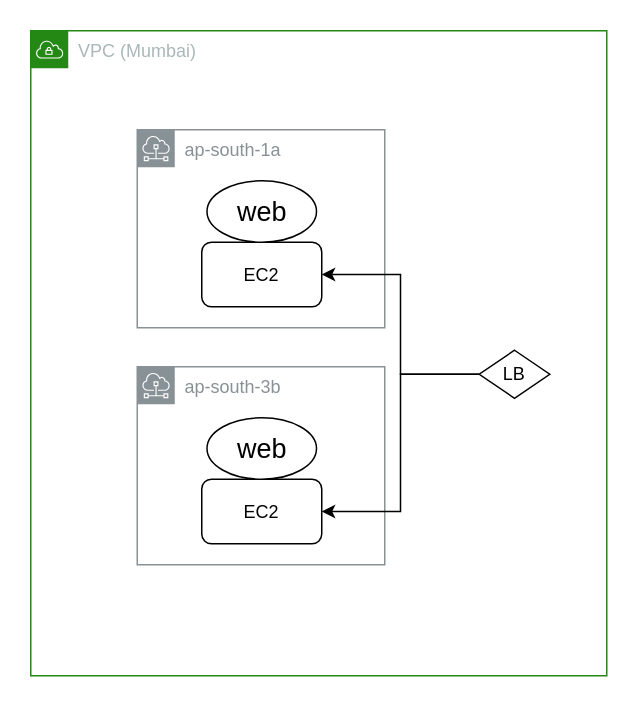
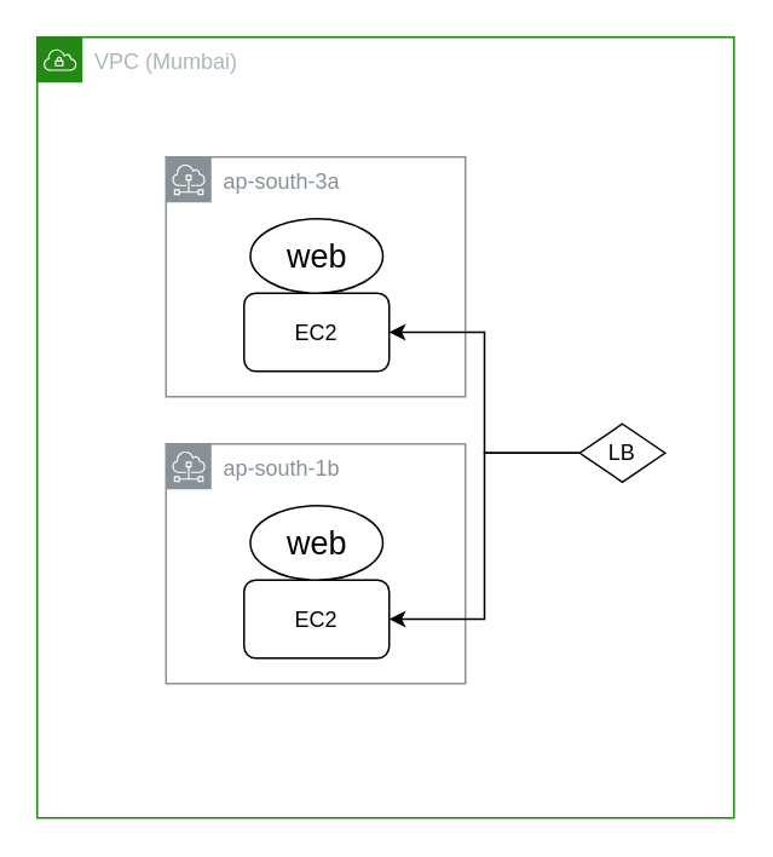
- <mxCell id="3" value="ap-south-1a" style="outlineConnect=0;gradientColor=none;html=1;whiteSpace=wrap;fontSize=12;fontStyle=0;shape=mxgraph.aws4.group;grIcon=mxgraph.aws4.group_subnet;strokeColor=#879196;fillColor=none;verticalAlign=top;align=left;spacingLeft=30;fontColor=#879196;dashed=0;" vertex="1" parent="1"><mxGeometry x="91" y="86" width="165" height="132" as="geometry" /></mxCell>
+ <mxCell id="3" value="ap-south-3a" style="outlineConnect=0;gradientColor=none;html=1;whiteSpace=wrap;fontSize=12;fontStyle=0;shape=mxgraph.aws4.group;grIcon=mxgraph.aws4.group_subnet;strokeColor=#879196;fillColor=none;verticalAlign=top;align=left;spacingLeft=30;fontColor=#879196;dashed=0;" vertex="1" parent="1"><mxGeometry x="91" y="86" width="165" height="132" as="geometry" /></mxCell>
- <mxCell id="7" value="ap-south-3b" style="outlineConnect=0;gradientColor=none;html=1;whiteSpace=wrap;fontSize=12;fontStyle=0;shape=mxgraph.aws4.group;grIcon=mxgraph.aws4.group_subnet;strokeColor=#879196;fillColor=none;verticalAlign=top;align=left;spacingLeft=30;fontColor=#879196;dashed=0;" vertex="1" parent="1"><mxGeometry x="91" y="244" width="165" height="132" as="geometry" /></mxCell>
+ <mxCell id="7" value="ap-south-1b" style="outlineConnect=0;gradientColor=none;html=1;whiteSpace=wrap;fontSize=12;fontStyle=0;shape=mxgraph.aws4.group;grIcon=mxgraph.aws4.group_subnet;strokeColor=#879196;fillColor=none;verticalAlign=top;align=left;spacingLeft=30;fontColor=#879196;dashed=0;" vertex="1" parent="1"><mxGeometry x="91" y="244" width="165" height="132" as="geometry" /></mxCell>
